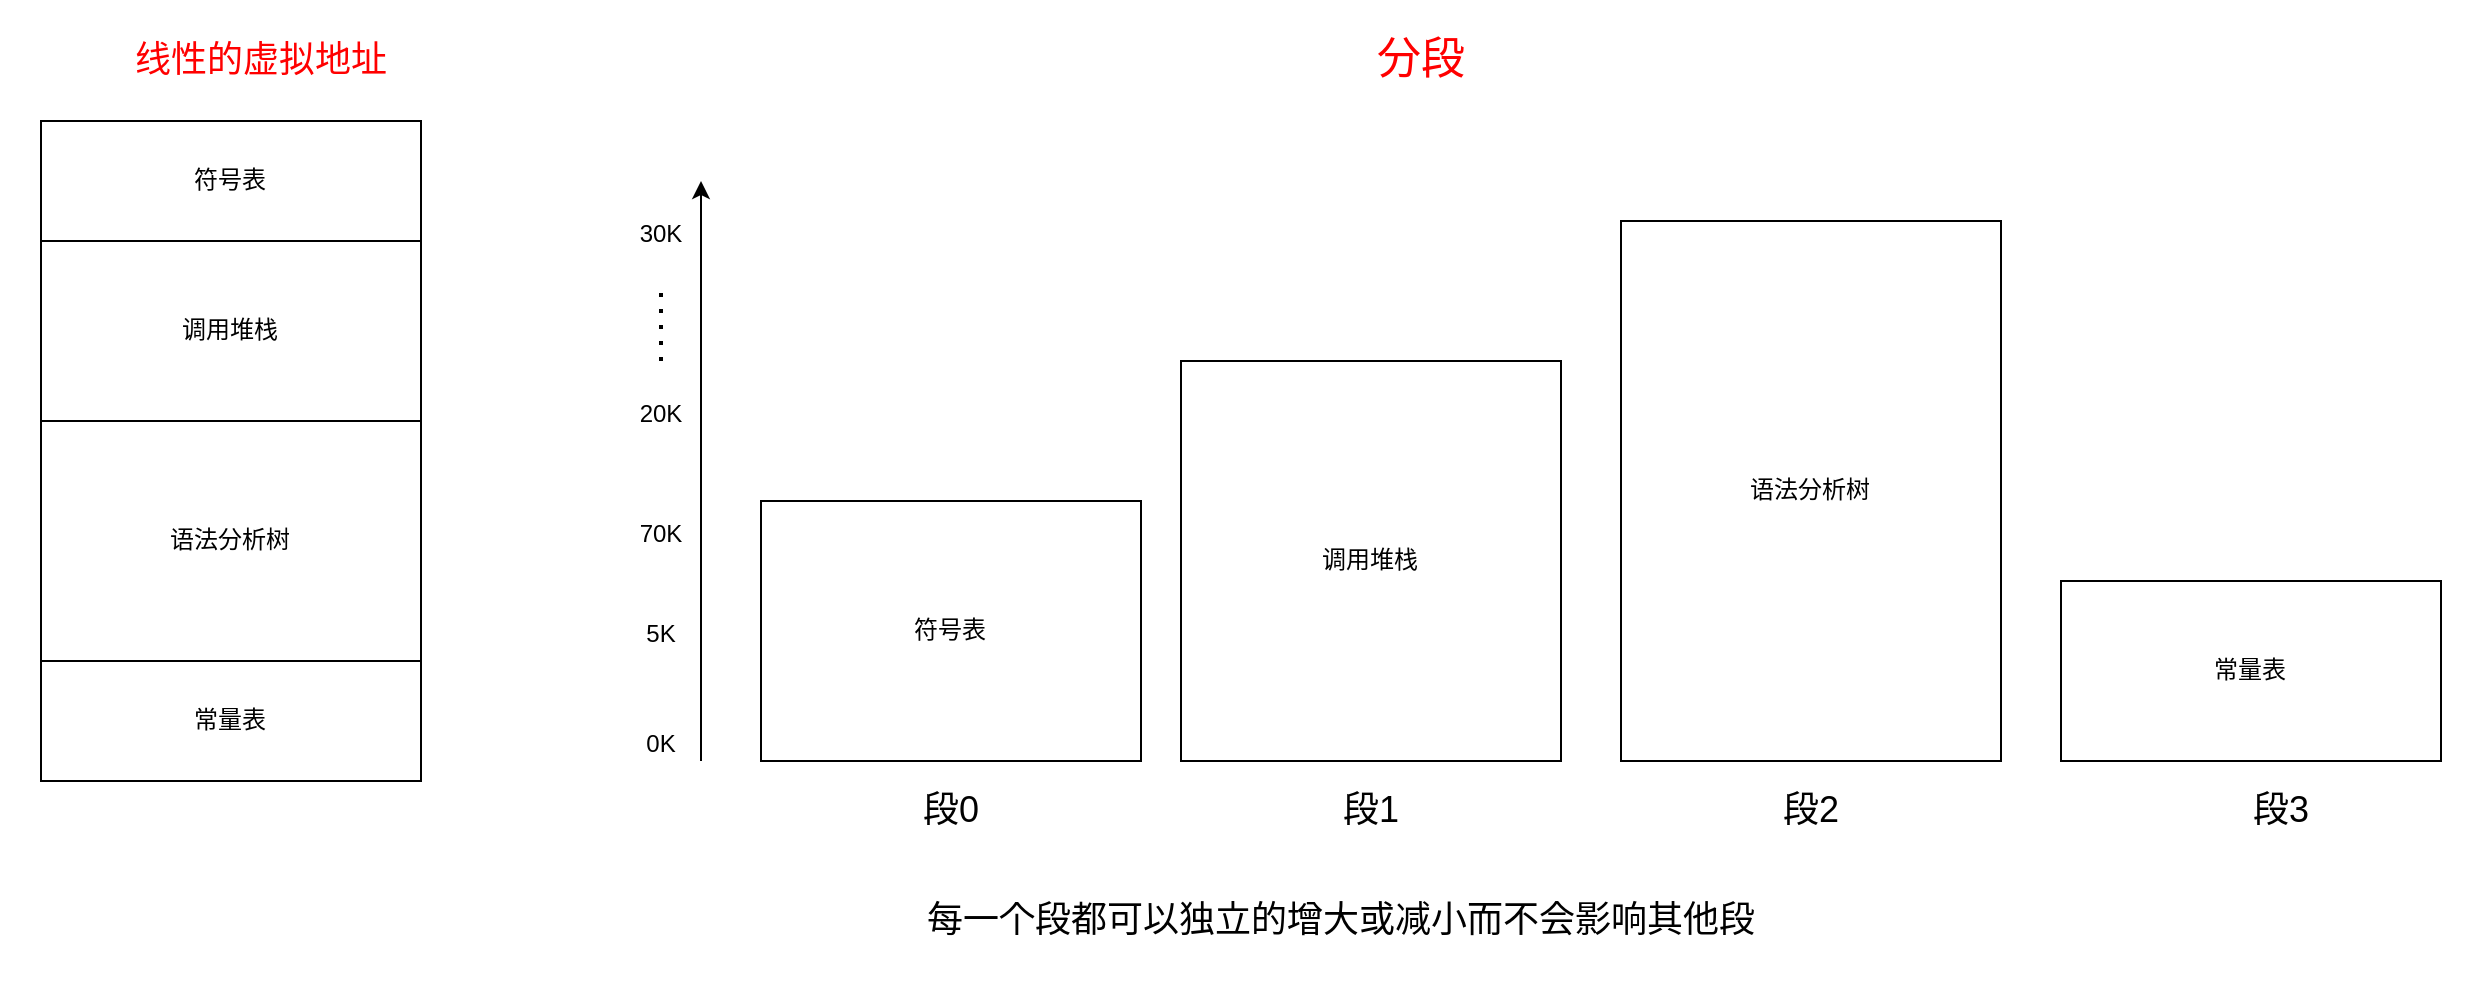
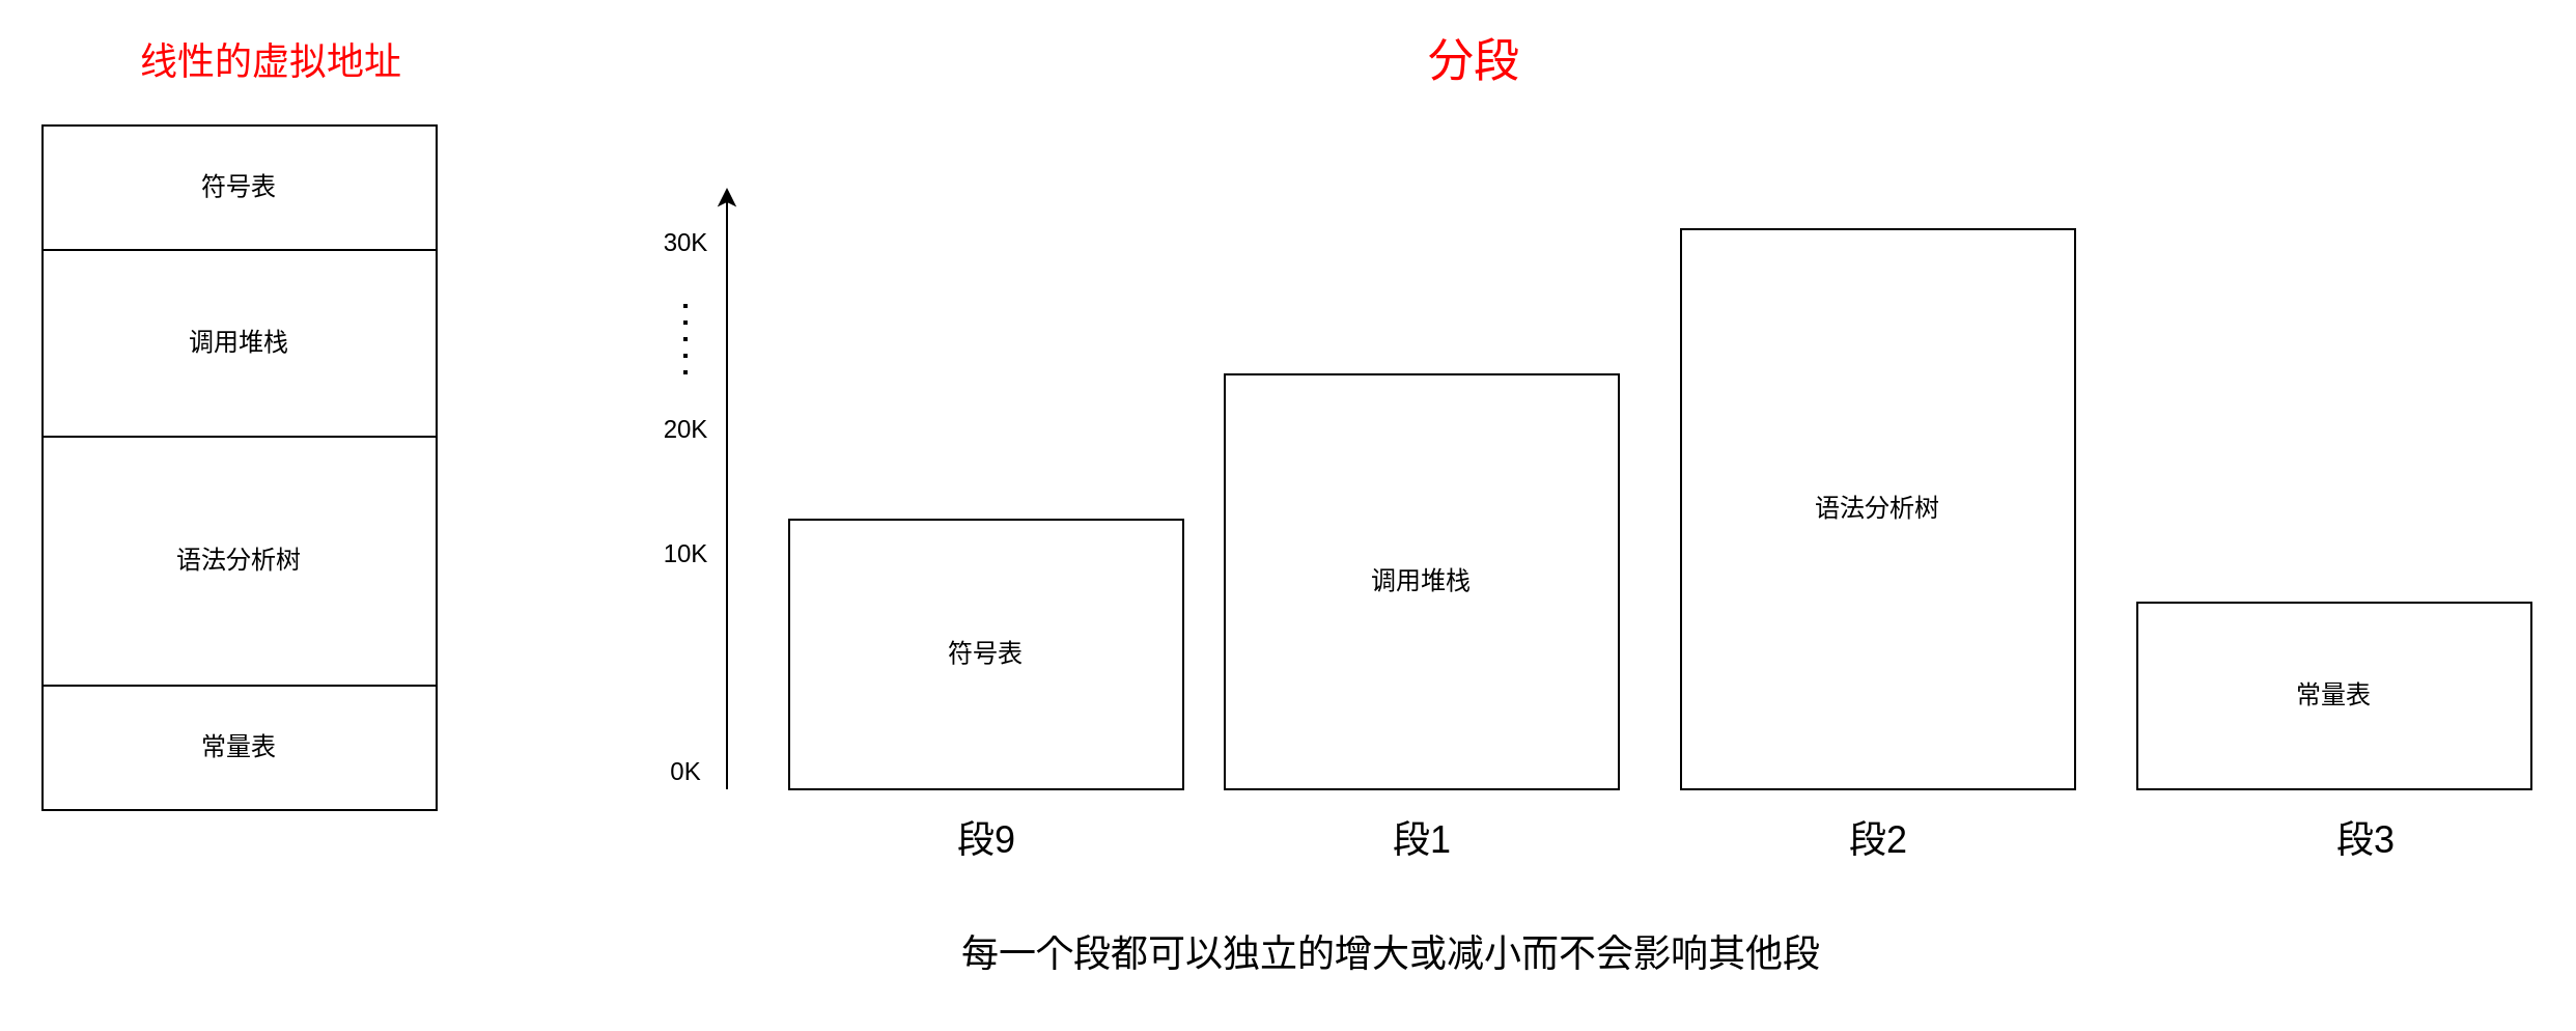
- <mxCell id="19" value="&lt;span style=&quot;font-size: 12px&quot;&gt;70K&lt;/span&gt;" style="text;html=1;align=center;verticalAlign=middle;resizable=0;points=[];autosize=1;strokeColor=none;fillColor=none;fontSize=18;" parent="1" vertex="1"><mxGeometry x="310" y="250" width="40" height="30" as="geometry" /></mxCell>
+ <mxCell id="19" value="&lt;span style=&quot;font-size: 12px&quot;&gt;10K&lt;/span&gt;" style="text;html=1;align=center;verticalAlign=middle;resizable=0;points=[];autosize=1;strokeColor=none;fillColor=none;fontSize=18;" parent="1" vertex="1"><mxGeometry x="310" y="250" width="40" height="30" as="geometry" /></mxCell>
- <mxCell id="18" value="&lt;span style=&quot;font-size: 12px&quot;&gt;5K&lt;/span&gt;" style="text;html=1;align=center;verticalAlign=middle;resizable=0;points=[];autosize=1;strokeColor=none;fillColor=none;fontSize=18;" parent="1" vertex="1"><mxGeometry x="315" y="300" width="30" height="30" as="geometry" /></mxCell>
- <mxCell id="11" value="段0" style="text;html=1;align=center;verticalAlign=middle;resizable=0;points=[];autosize=1;strokeColor=none;fillColor=none;fontSize=18;" parent="1" vertex="1"><mxGeometry x="455" y="390" width="40" height="30" as="geometry" /></mxCell>
+ <mxCell id="11" value="段9" style="text;html=1;align=center;verticalAlign=middle;resizable=0;points=[];autosize=1;strokeColor=none;fillColor=none;fontSize=18;" parent="1" vertex="1"><mxGeometry x="455" y="390" width="40" height="30" as="geometry" /></mxCell>
